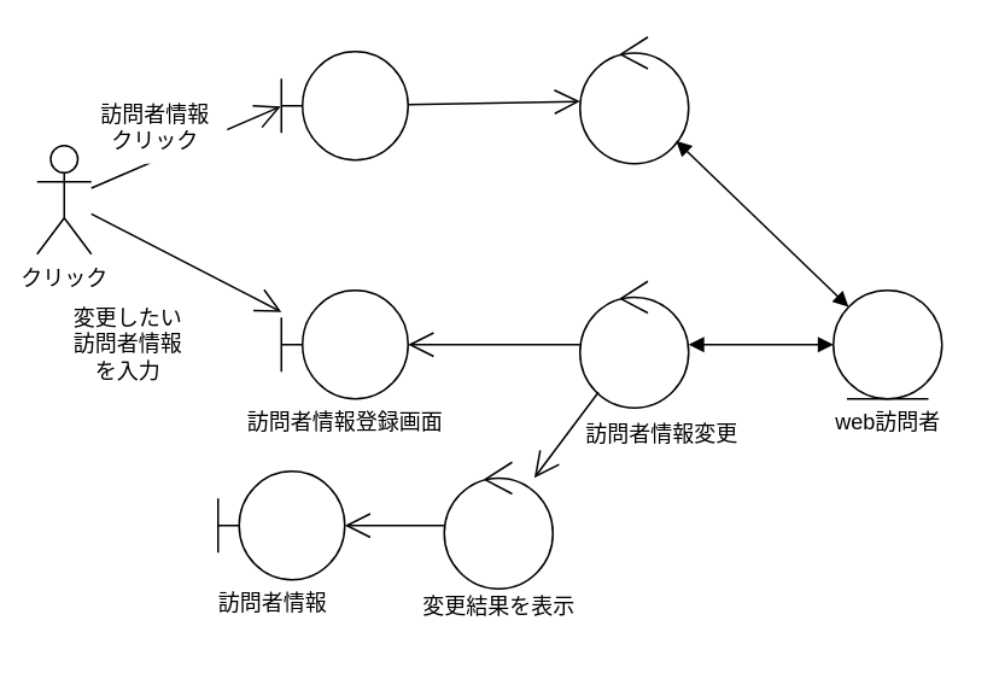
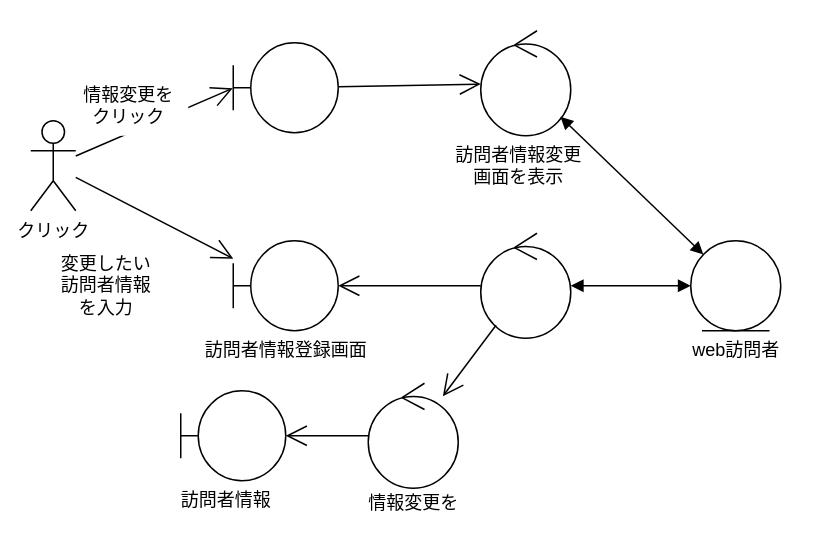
- <mxCell id="18" value="訪問者情報&lt;div&gt;クリック&lt;/div&gt;" style="text;html=1;align=center;verticalAlign=middle;resizable=0;points=[];autosize=1;strokeColor=none;fillColor=default;" vertex="1" parent="1"><mxGeometry x="45" y="50" width="80" height="40" as="geometry" /></mxCell>
+ <mxCell id="18" value="情報変更を&lt;div&gt;クリック&lt;/div&gt;" style="text;html=1;align=center;verticalAlign=middle;resizable=0;points=[];autosize=1;strokeColor=none;fillColor=default;" vertex="1" parent="1"><mxGeometry x="45" y="50" width="80" height="40" as="geometry" /></mxCell>
+ <mxCell id="5" value="訪問者情報変更&lt;div&gt;画面を表示&lt;/div&gt;" style="text;html=1;align=center;verticalAlign=middle;resizable=0;points=[];autosize=1;strokeColor=none;fillColor=none;" vertex="1" parent="1"><mxGeometry x="290" y="90" width="110" height="40" as="geometry" /></mxCell>
- <mxCell id="14" value="訪問者情報変更" style="text;html=1;align=center;verticalAlign=middle;resizable=0;points=[];autosize=1;strokeColor=none;fillColor=none;" vertex="1" parent="1"><mxGeometry x="310" y="225" width="110" height="30" as="geometry" /></mxCell>
- <mxCell id="22" value="変更結果を表示" style="text;html=1;align=center;verticalAlign=middle;resizable=0;points=[];autosize=1;strokeColor=none;fillColor=none;" vertex="1" parent="1"><mxGeometry x="220" y="320" width="110" height="30" as="geometry" /></mxCell>
+ <mxCell id="22" value="情報変更を" style="text;html=1;align=center;verticalAlign=middle;resizable=0;points=[];autosize=1;strokeColor=none;fillColor=none;" vertex="1" parent="1"><mxGeometry x="220" y="320" width="110" height="30" as="geometry" /></mxCell>
